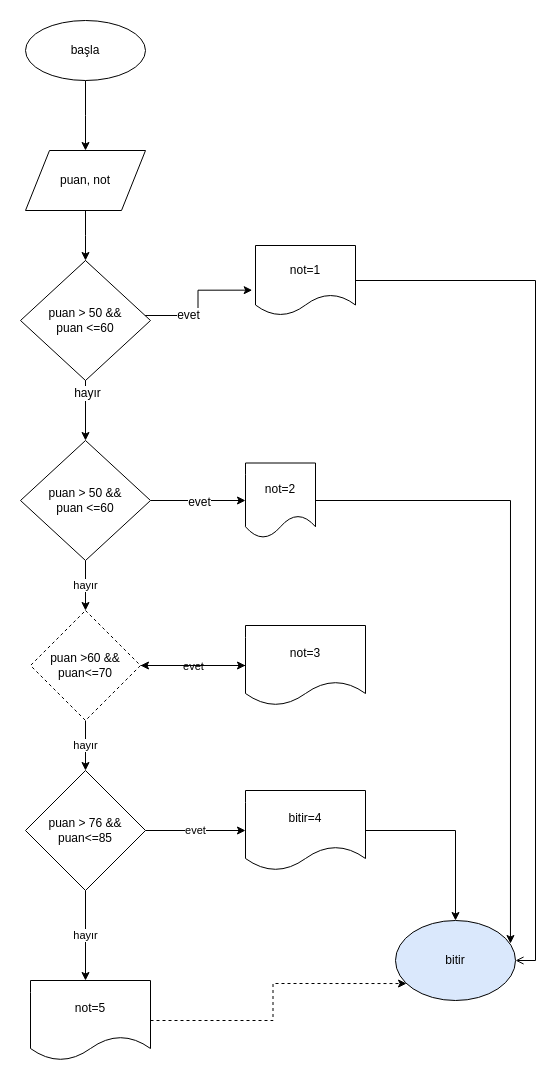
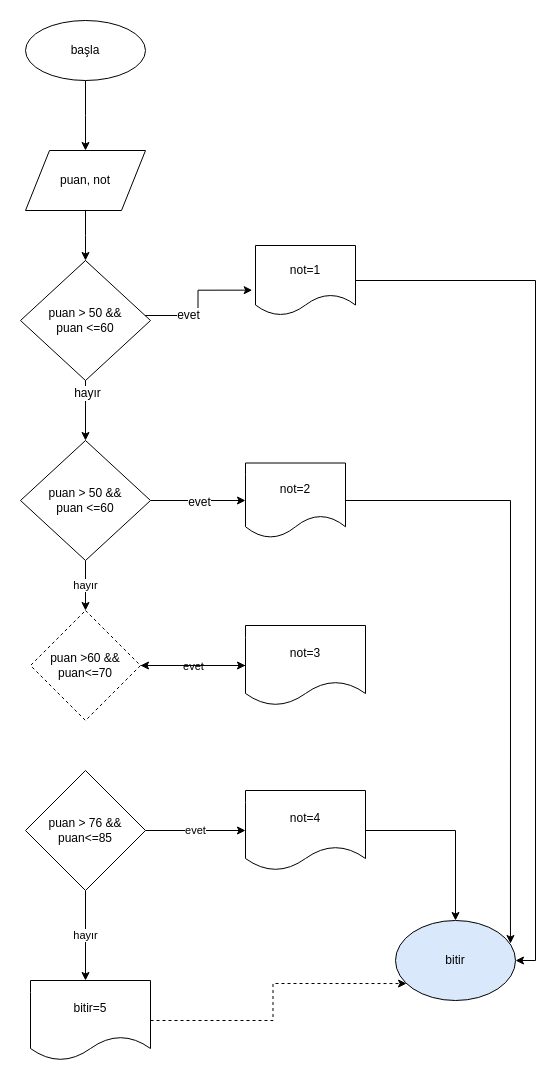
- <mxCell id="9" value="not=2" style="shape=document;whiteSpace=wrap;html=1;boundedLbl=1;" vertex="1" parent="1"><mxGeometry x="245" y="462.5" width="70" height="75" as="geometry" /></mxCell>
+ <mxCell id="9" value="not=2" style="shape=document;whiteSpace=wrap;html=1;boundedLbl=1;" vertex="1" parent="1"><mxGeometry x="245" y="462.5" width="100" height="75" as="geometry" /></mxCell>
- <mxCell id="23" value="hayır" style="edgeStyle=orthogonalEdgeStyle;rounded=0;orthogonalLoop=1;jettySize=auto;html=1;" edge="1" parent="1" source="24" target="29"><mxGeometry relative="1" as="geometry"><mxPoint x="85" y="790" as="targetPoint" /></mxGeometry></mxCell>
- <mxCell id="31" value="bitir=4" style="shape=document;whiteSpace=wrap;html=1;boundedLbl=1;" vertex="1" parent="1"><mxGeometry x="245" y="790" width="120" height="80" as="geometry" /></mxCell>
+ <mxCell id="31" value="not=4" style="shape=document;whiteSpace=wrap;html=1;boundedLbl=1;" vertex="1" parent="1"><mxGeometry x="245" y="790" width="120" height="80" as="geometry" /></mxCell>
- <mxCell id="15" style="edgeStyle=orthogonalEdgeStyle;rounded=0;orthogonalLoop=1;jettySize=auto;html=1;entryX=1;entryY=0.5;entryDx=0;entryDy=0;endArrow=open;" edge="1" parent="1" source="16" target="6"><mxGeometry relative="1" as="geometry" /></mxCell>
+ <mxCell id="15" style="edgeStyle=orthogonalEdgeStyle;rounded=0;orthogonalLoop=1;jettySize=auto;html=1;entryX=1;entryY=0.5;entryDx=0;entryDy=0;" edge="1" parent="1" source="16" target="6"><mxGeometry relative="1" as="geometry" /></mxCell>
- <mxCell id="33" value="not=5" style="shape=document;whiteSpace=wrap;html=1;boundedLbl=1;" vertex="1" parent="1"><mxGeometry x="30" y="980" width="120" height="80" as="geometry" /></mxCell>
+ <mxCell id="33" value="bitir=5" style="shape=document;whiteSpace=wrap;html=1;boundedLbl=1;" vertex="1" parent="1"><mxGeometry x="30" y="980" width="120" height="80" as="geometry" /></mxCell>
